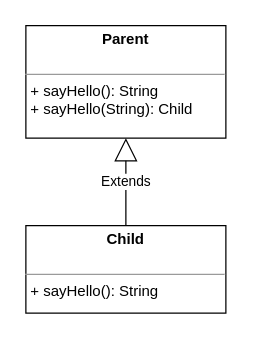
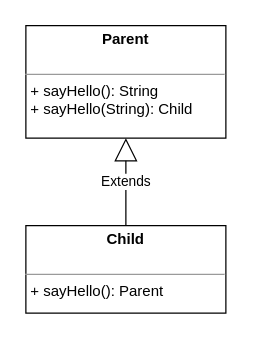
- <mxCell id="2" value="&lt;p style=&quot;margin: 0px ; margin-top: 4px ; text-align: center&quot;&gt;&lt;b&gt;Child&lt;/b&gt;&lt;/p&gt;&lt;p style=&quot;margin: 0px ; margin-left: 4px&quot;&gt;&lt;br&gt;&lt;/p&gt;&lt;hr size=&quot;1&quot;&gt;&lt;p style=&quot;margin: 0px ; margin-left: 4px&quot;&gt;+ sayHello(): String&lt;/p&gt;" style="verticalAlign=top;align=left;overflow=fill;fontSize=12;fontFamily=Helvetica;html=1;" vertex="1" parent="1"><mxGeometry x="20" y="180" width="160" height="70" as="geometry" /></mxCell>
+ <mxCell id="2" value="&lt;p style=&quot;margin: 0px ; margin-top: 4px ; text-align: center&quot;&gt;&lt;b&gt;Child&lt;/b&gt;&lt;/p&gt;&lt;p style=&quot;margin: 0px ; margin-left: 4px&quot;&gt;&lt;br&gt;&lt;/p&gt;&lt;hr size=&quot;1&quot;&gt;&lt;p style=&quot;margin: 0px ; margin-left: 4px&quot;&gt;+ sayHello(): Parent&lt;/p&gt;" style="verticalAlign=top;align=left;overflow=fill;fontSize=12;fontFamily=Helvetica;html=1;" vertex="1" parent="1"><mxGeometry x="20" y="180" width="160" height="70" as="geometry" /></mxCell>
